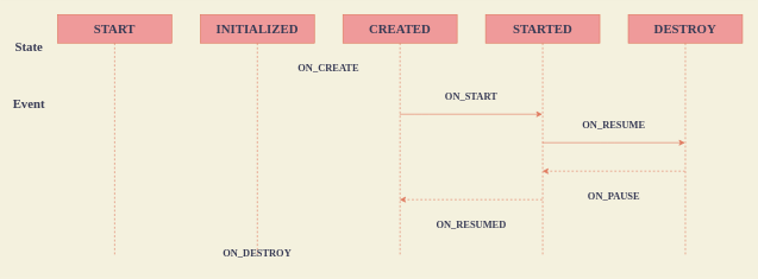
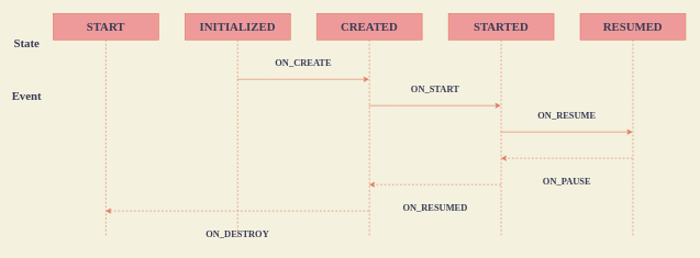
- <mxCell id="7" value="&lt;h2&gt;DESTROY&lt;/h2&gt;" style="shape=umlLifeline;perimeter=lifelinePerimeter;whiteSpace=wrap;html=1;container=1;collapsible=0;recursiveResize=0;outlineConnect=0;rounded=0;sketch=0;fontColor=#393C56;strokeColor=#E07A5F;fillColor=#EF9a9a;fontFamily=Comic Sans MS;" vertex="1" parent="1"><mxGeometry x="880" y="20" width="160" height="340" as="geometry" /></mxCell>
+ <mxCell id="7" value="&lt;h2&gt;RESUMED&lt;/h2&gt;" style="shape=umlLifeline;perimeter=lifelinePerimeter;whiteSpace=wrap;html=1;container=1;collapsible=0;recursiveResize=0;outlineConnect=0;rounded=0;sketch=0;fontColor=#393C56;strokeColor=#E07A5F;fillColor=#EF9a9a;fontFamily=Comic Sans MS;" vertex="1" parent="1"><mxGeometry x="880" y="20" width="160" height="340" as="geometry" /></mxCell>
+ <mxCell id="8" value="" style="endArrow=classic;html=1;fontColor=#393C56;strokeColor=#E07A5F;fillColor=#F2CC8F;" edge="1" parent="1" source="2" target="5"><mxGeometry width="50" height="50" relative="1" as="geometry"><mxPoint x="290" y="260" as="sourcePoint" /><mxPoint x="340" y="210" as="targetPoint" /><Array as="points"><mxPoint x="420" y="120" /></Array></mxGeometry></mxCell>
+ <mxCell id="17" value="" style="endArrow=classic;html=1;fontColor=#393C56;strokeColor=#E07A5F;fillColor=#F2CC8F;dashed=1;" edge="1" parent="1" source="5" target="4"><mxGeometry width="50" height="50" relative="1" as="geometry"><mxPoint x="590" y="455" as="sourcePoint" /><mxPoint x="390" y="455" as="targetPoint" /><Array as="points"><mxPoint x="490" y="320" /></Array></mxGeometry></mxCell>
